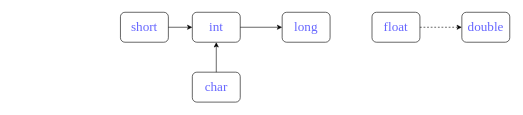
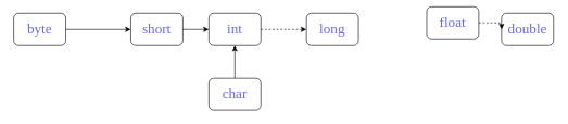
+ <mxCell id="3" value="&lt;font style=&quot;font-size: 22px&quot; color=&quot;#6666ff&quot;&gt;byte&lt;/font&gt;" style="rounded=1;whiteSpace=wrap;html=1;fillColor=none;fontFamily=Comic Sans MS;FType=g;" vertex="1" parent="1"><mxGeometry x="20" y="20" width="80" height="50" as="geometry" /></mxCell>
+ <mxCell id="2" style="edgeStyle=orthogonalEdgeStyle;rounded=0;orthogonalLoop=1;jettySize=auto;html=1;exitX=1;exitY=0.5;exitDx=0;exitDy=0;fontFamily=Comic Sans MS;" edge="1" parent="1" source="3" target="5"><mxGeometry relative="1" as="geometry" /></mxCell>
- <mxCell id="6" style="edgeStyle=orthogonalEdgeStyle;rounded=0;orthogonalLoop=1;jettySize=auto;html=1;exitX=1;exitY=0.5;exitDx=0;exitDy=0;entryX=0;entryY=0.5;entryDx=0;entryDy=0;fontFamily=Comic Sans MS;" edge="1" parent="1" source="7" target="8"><mxGeometry relative="1" as="geometry" /></mxCell>
+ <mxCell id="6" style="edgeStyle=orthogonalEdgeStyle;rounded=0;orthogonalLoop=1;jettySize=auto;html=1;exitX=1;exitY=0.5;exitDx=0;exitDy=0;entryX=0;entryY=0.5;entryDx=0;entryDy=0;fontFamily=Comic Sans MS;dashed=1;" edge="1" parent="1" source="7" target="8"><mxGeometry relative="1" as="geometry" /></mxCell>
- <mxCell id="10" value="&lt;span style=&quot;font-size: 22px&quot;&gt;&lt;font color=&quot;#6666ff&quot;&gt;float&lt;/font&gt;&lt;/span&gt;" style="rounded=1;whiteSpace=wrap;html=1;fillColor=none;fontFamily=Comic Sans MS;FType=g;" vertex="1" parent="1"><mxGeometry x="620" y="20" width="80" height="50" as="geometry" /></mxCell>
+ <mxCell id="10" value="&lt;span style=&quot;font-size: 22px&quot;&gt;&lt;font color=&quot;#6666ff&quot;&gt;float&lt;/font&gt;&lt;/span&gt;" style="rounded=1;whiteSpace=wrap;html=1;fillColor=none;fontFamily=Comic Sans MS;FType=g;" vertex="1" parent="1"><mxGeometry x="655" y="10" width="80" height="50" as="geometry" /></mxCell>
